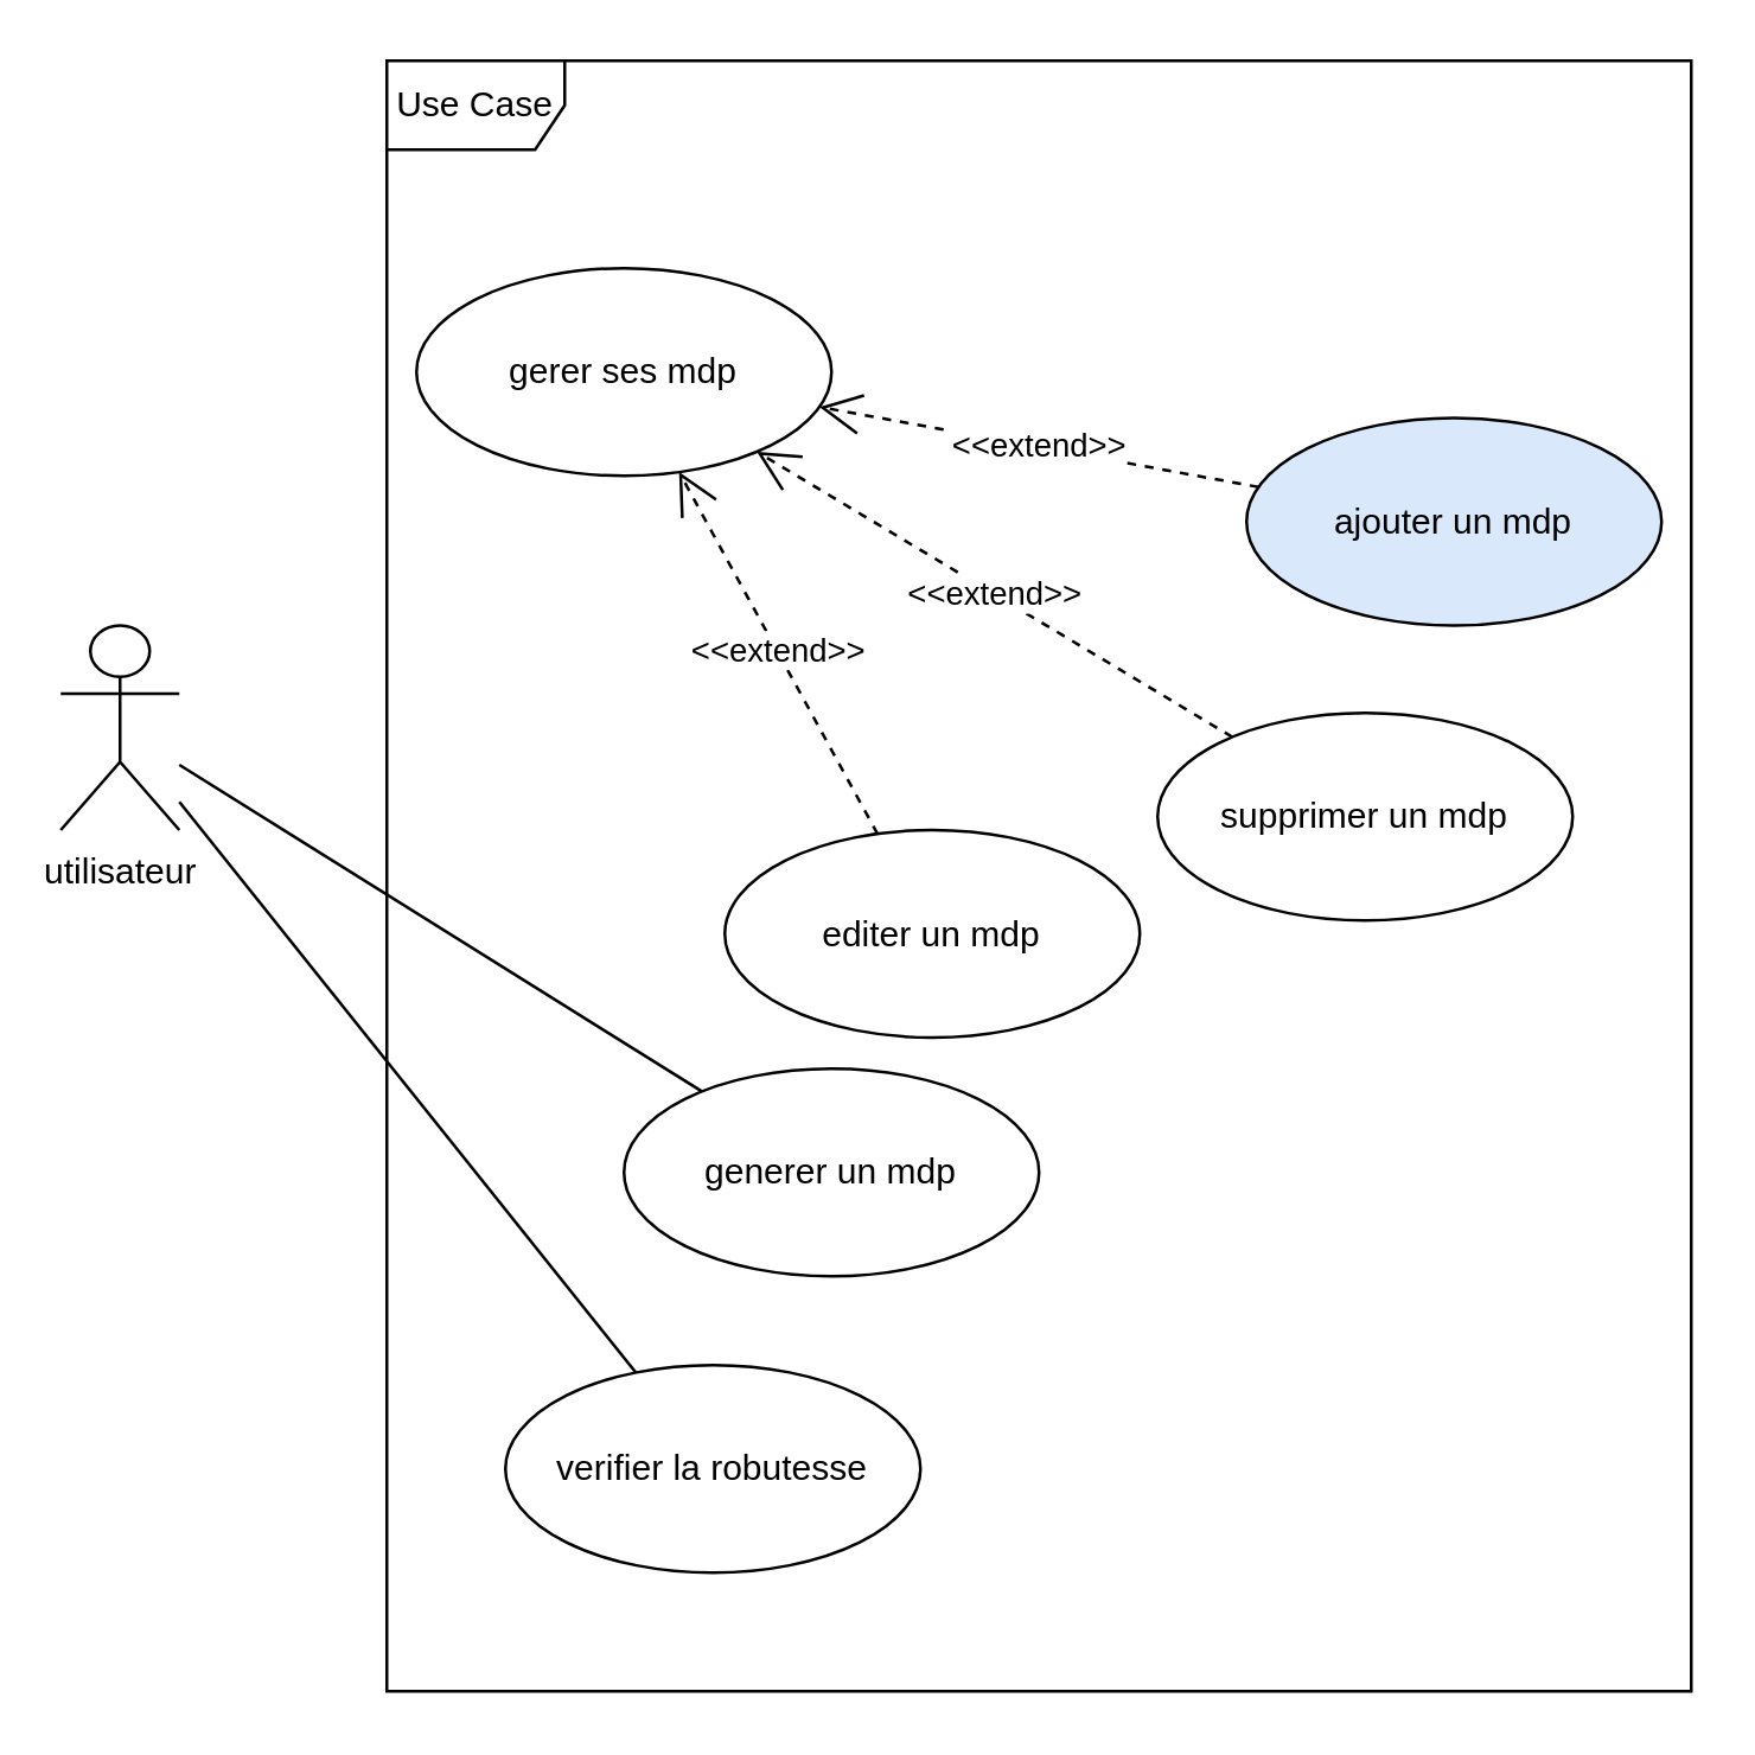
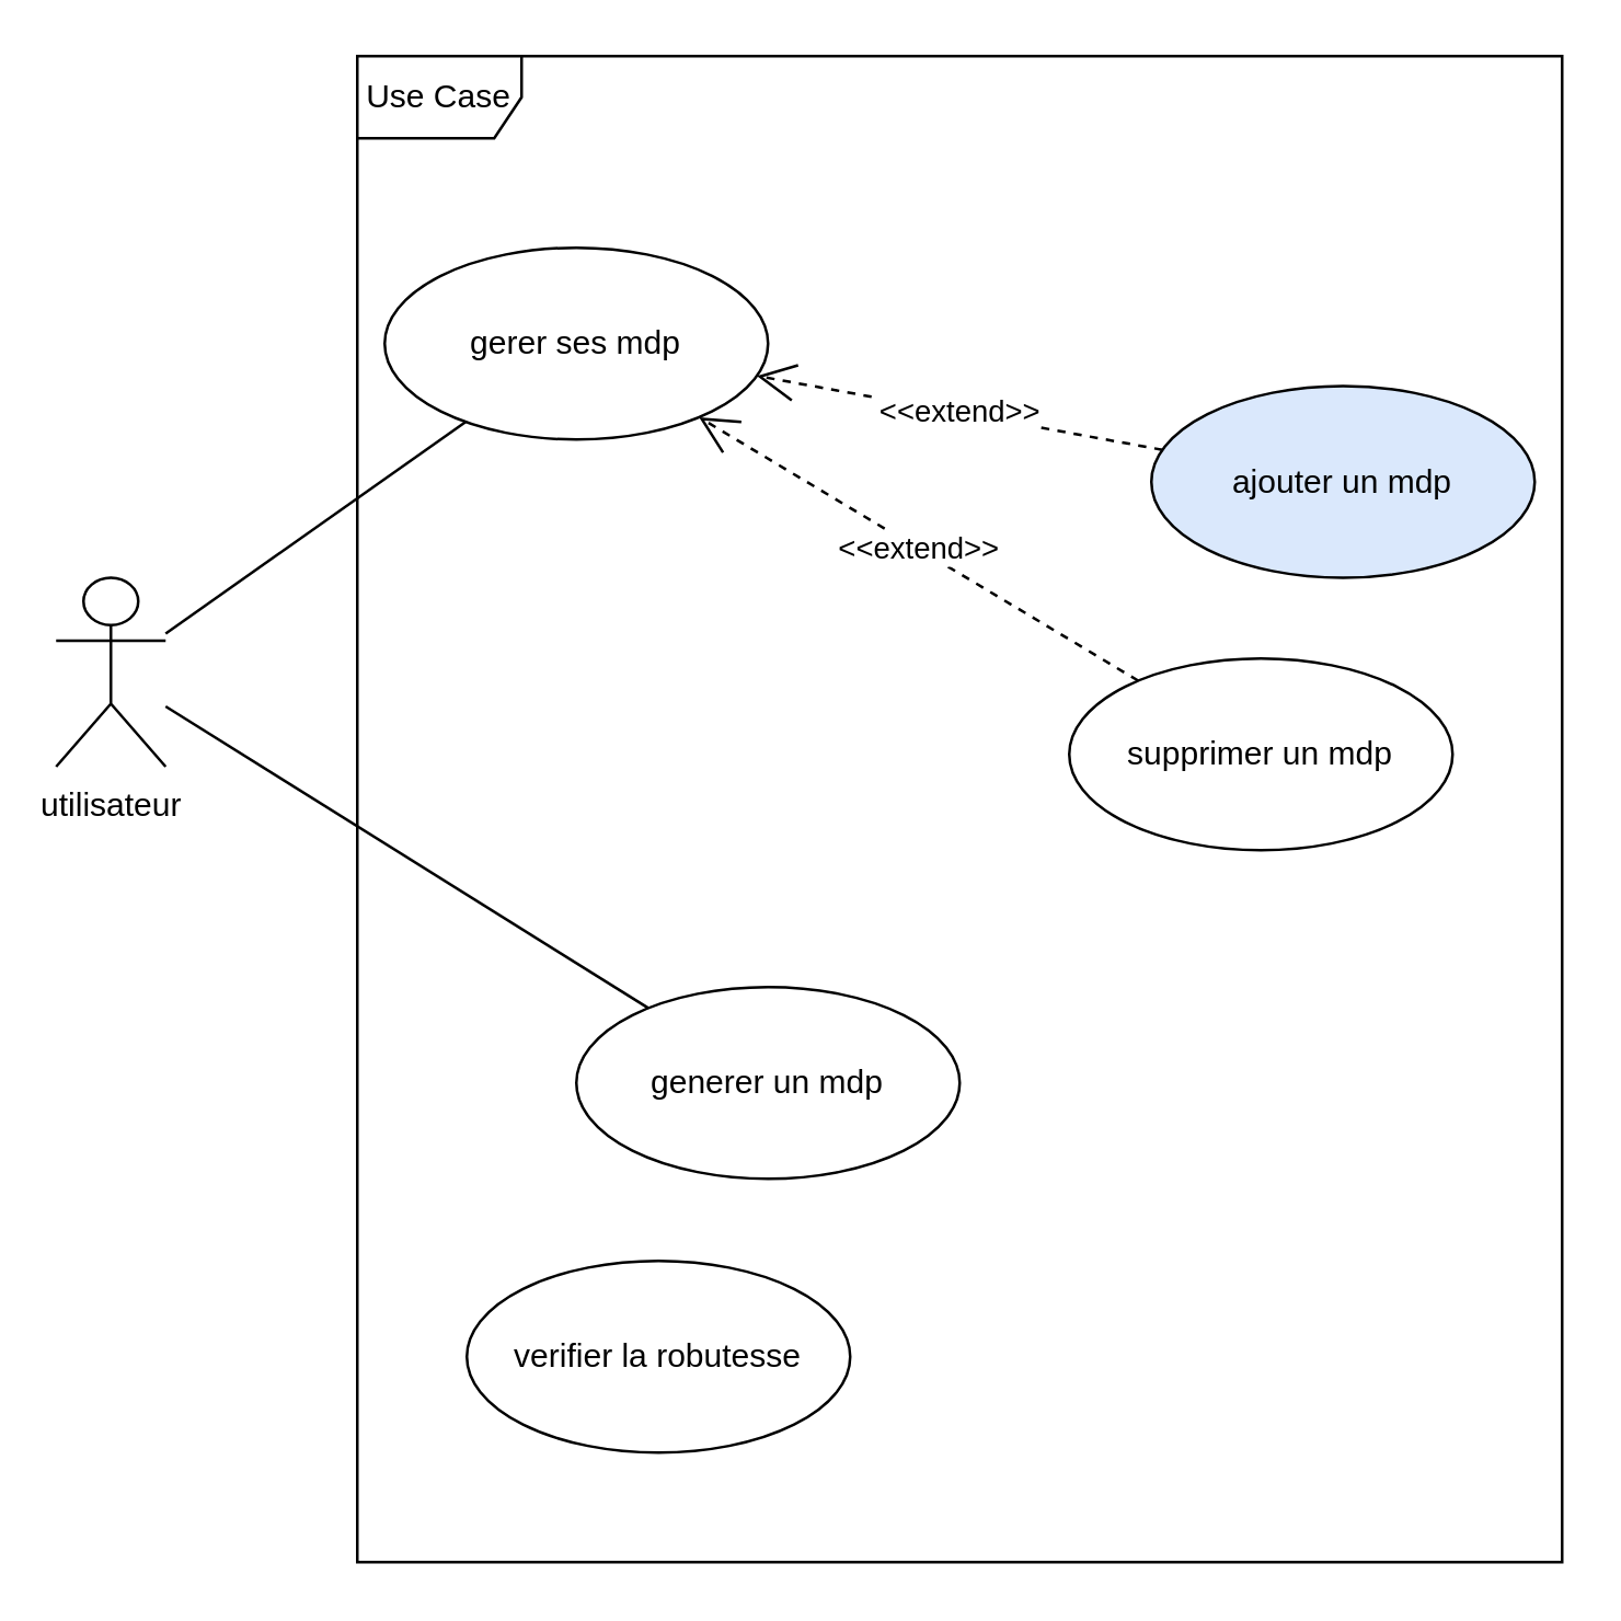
+ <mxCell id="13" value="" style="endArrow=none;html=1;rounded=0;" edge="1" parent="1" source="6" target="7"><mxGeometry width="50" height="50" relative="1" as="geometry"><mxPoint x="250" y="230" as="sourcePoint" /><mxPoint x="300" y="180" as="targetPoint" /></mxGeometry></mxCell>
- <mxCell id="10" value="&amp;lt;&amp;lt;extend&amp;gt;&amp;gt;" style="endArrow=open;endSize=12;dashed=1;html=1;rounded=0;" edge="1" parent="1" source="4" target="7"><mxGeometry width="160" relative="1" as="geometry"><mxPoint x="330.03" y="300.357" as="sourcePoint" /><mxPoint x="280.101" y="129.634" as="targetPoint" /><Array as="points" /></mxGeometry></mxCell>
- <mxCell id="4" value="editer un mdp" style="ellipse;whiteSpace=wrap;html=1;" vertex="1" parent="1"><mxGeometry x="244" y="279.5" width="140" height="70" as="geometry" /></mxCell>
- <mxCell id="14" value="" style="endArrow=none;html=1;rounded=0;" edge="1" parent="1" source="6" target="12"><mxGeometry width="50" height="50" relative="1" as="geometry"><mxPoint x="160" y="290" as="sourcePoint" /><mxPoint x="210" y="240" as="targetPoint" /></mxGeometry></mxCell>
